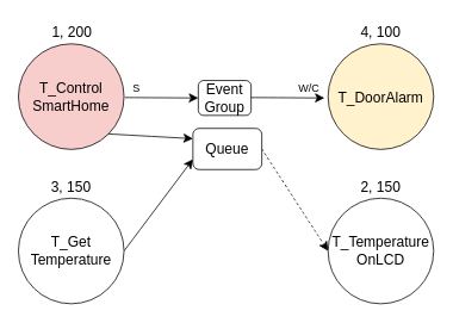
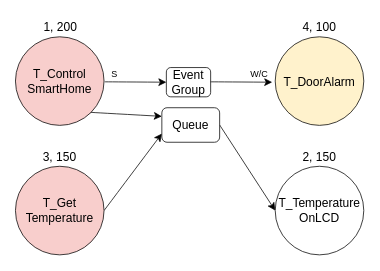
- <mxCell id="16" value="" style="endArrow=classic;html=1;rounded=0;fontSize=12;startSize=8;endSize=8;curved=1;exitX=1;exitY=0.5;exitDx=0;exitDy=0;startArrow=none;entryX=0;entryY=0.5;entryDx=0;entryDy=0;dashed=1;" parent="1" source="17" target="6" edge="1"><mxGeometry width="50" height="50" relative="1" as="geometry"><mxPoint x="219" y="192" as="sourcePoint" /><mxPoint x="269" y="142" as="targetPoint" /></mxGeometry></mxCell>
+ <mxCell id="16" value="" style="endArrow=classic;html=1;rounded=0;fontSize=12;startSize=8;endSize=8;curved=1;exitX=1;exitY=0.5;exitDx=0;exitDy=0;startArrow=none;entryX=0;entryY=0.5;entryDx=0;entryDy=0;" parent="1" source="17" target="6" edge="1"><mxGeometry width="50" height="50" relative="1" as="geometry"><mxPoint x="219" y="192" as="sourcePoint" /><mxPoint x="269" y="142" as="targetPoint" /></mxGeometry></mxCell>
- <mxCell id="5" value="T_Get&lt;br&gt;Temperature" style="ellipse;whiteSpace=wrap;html=1;aspect=fixed;fontSize=16;" parent="1" vertex="1"><mxGeometry x="20" y="221" width="118" height="118" as="geometry" /></mxCell>
+ <mxCell id="5" value="T_Get&lt;br&gt;Temperature" style="ellipse;whiteSpace=wrap;html=1;aspect=fixed;fontSize=16;fillColor=#f8cecc;" parent="1" vertex="1"><mxGeometry x="20" y="221" width="118" height="118" as="geometry" /></mxCell>
